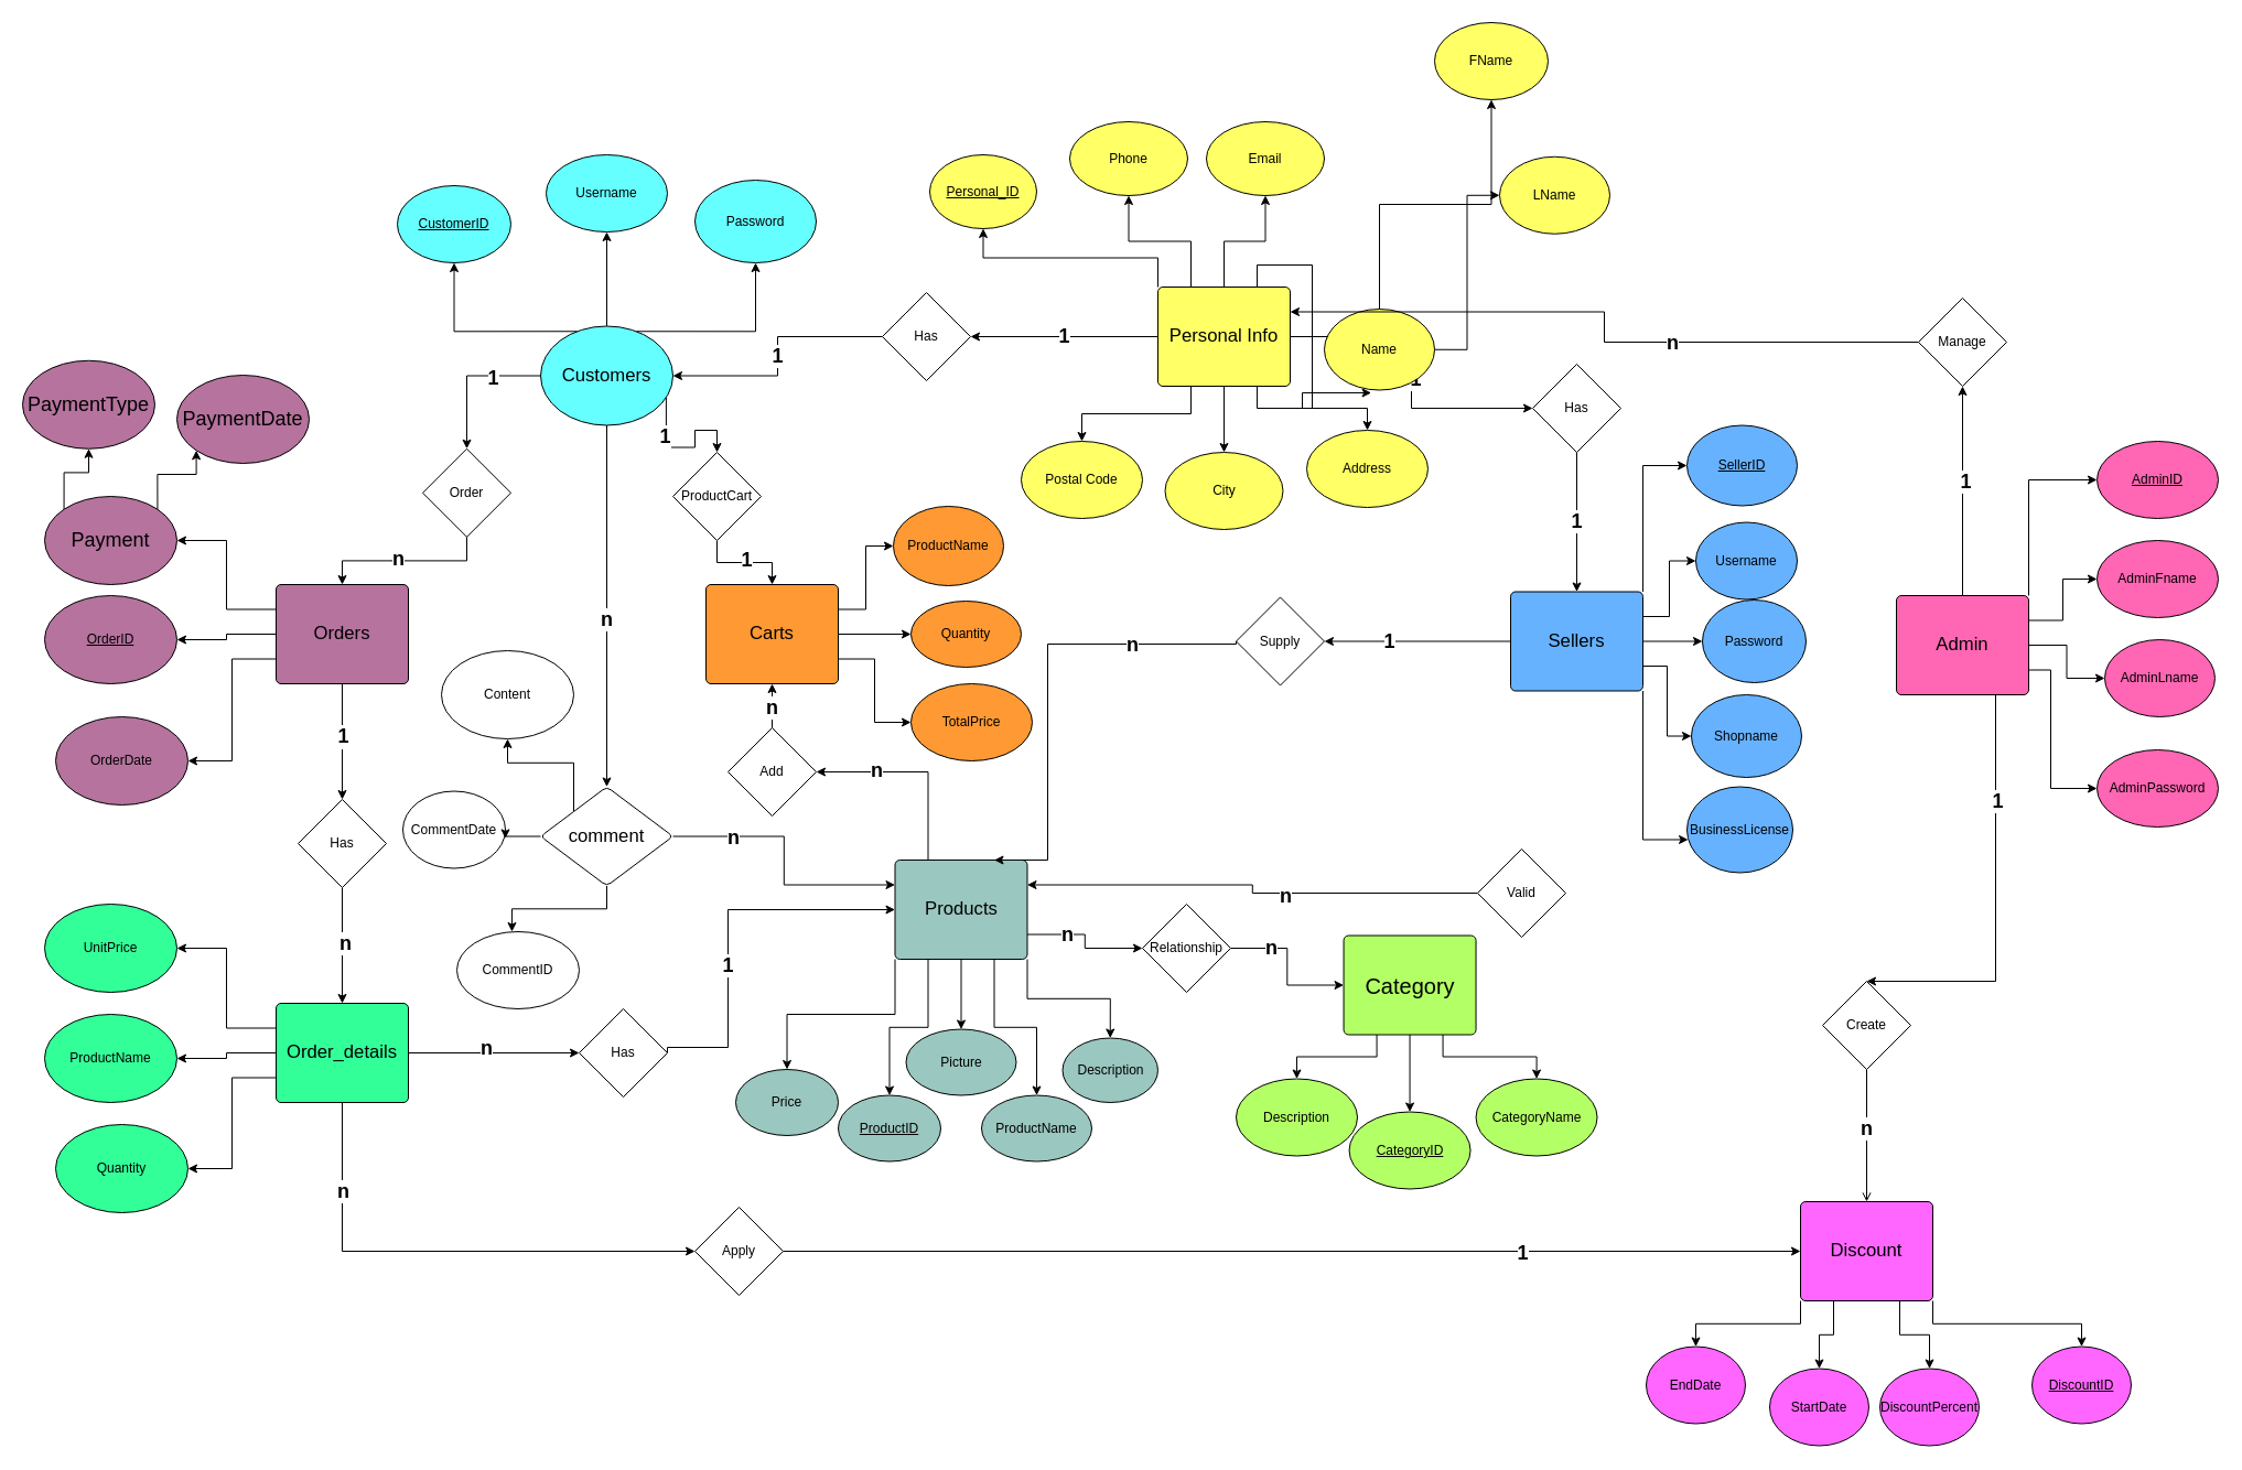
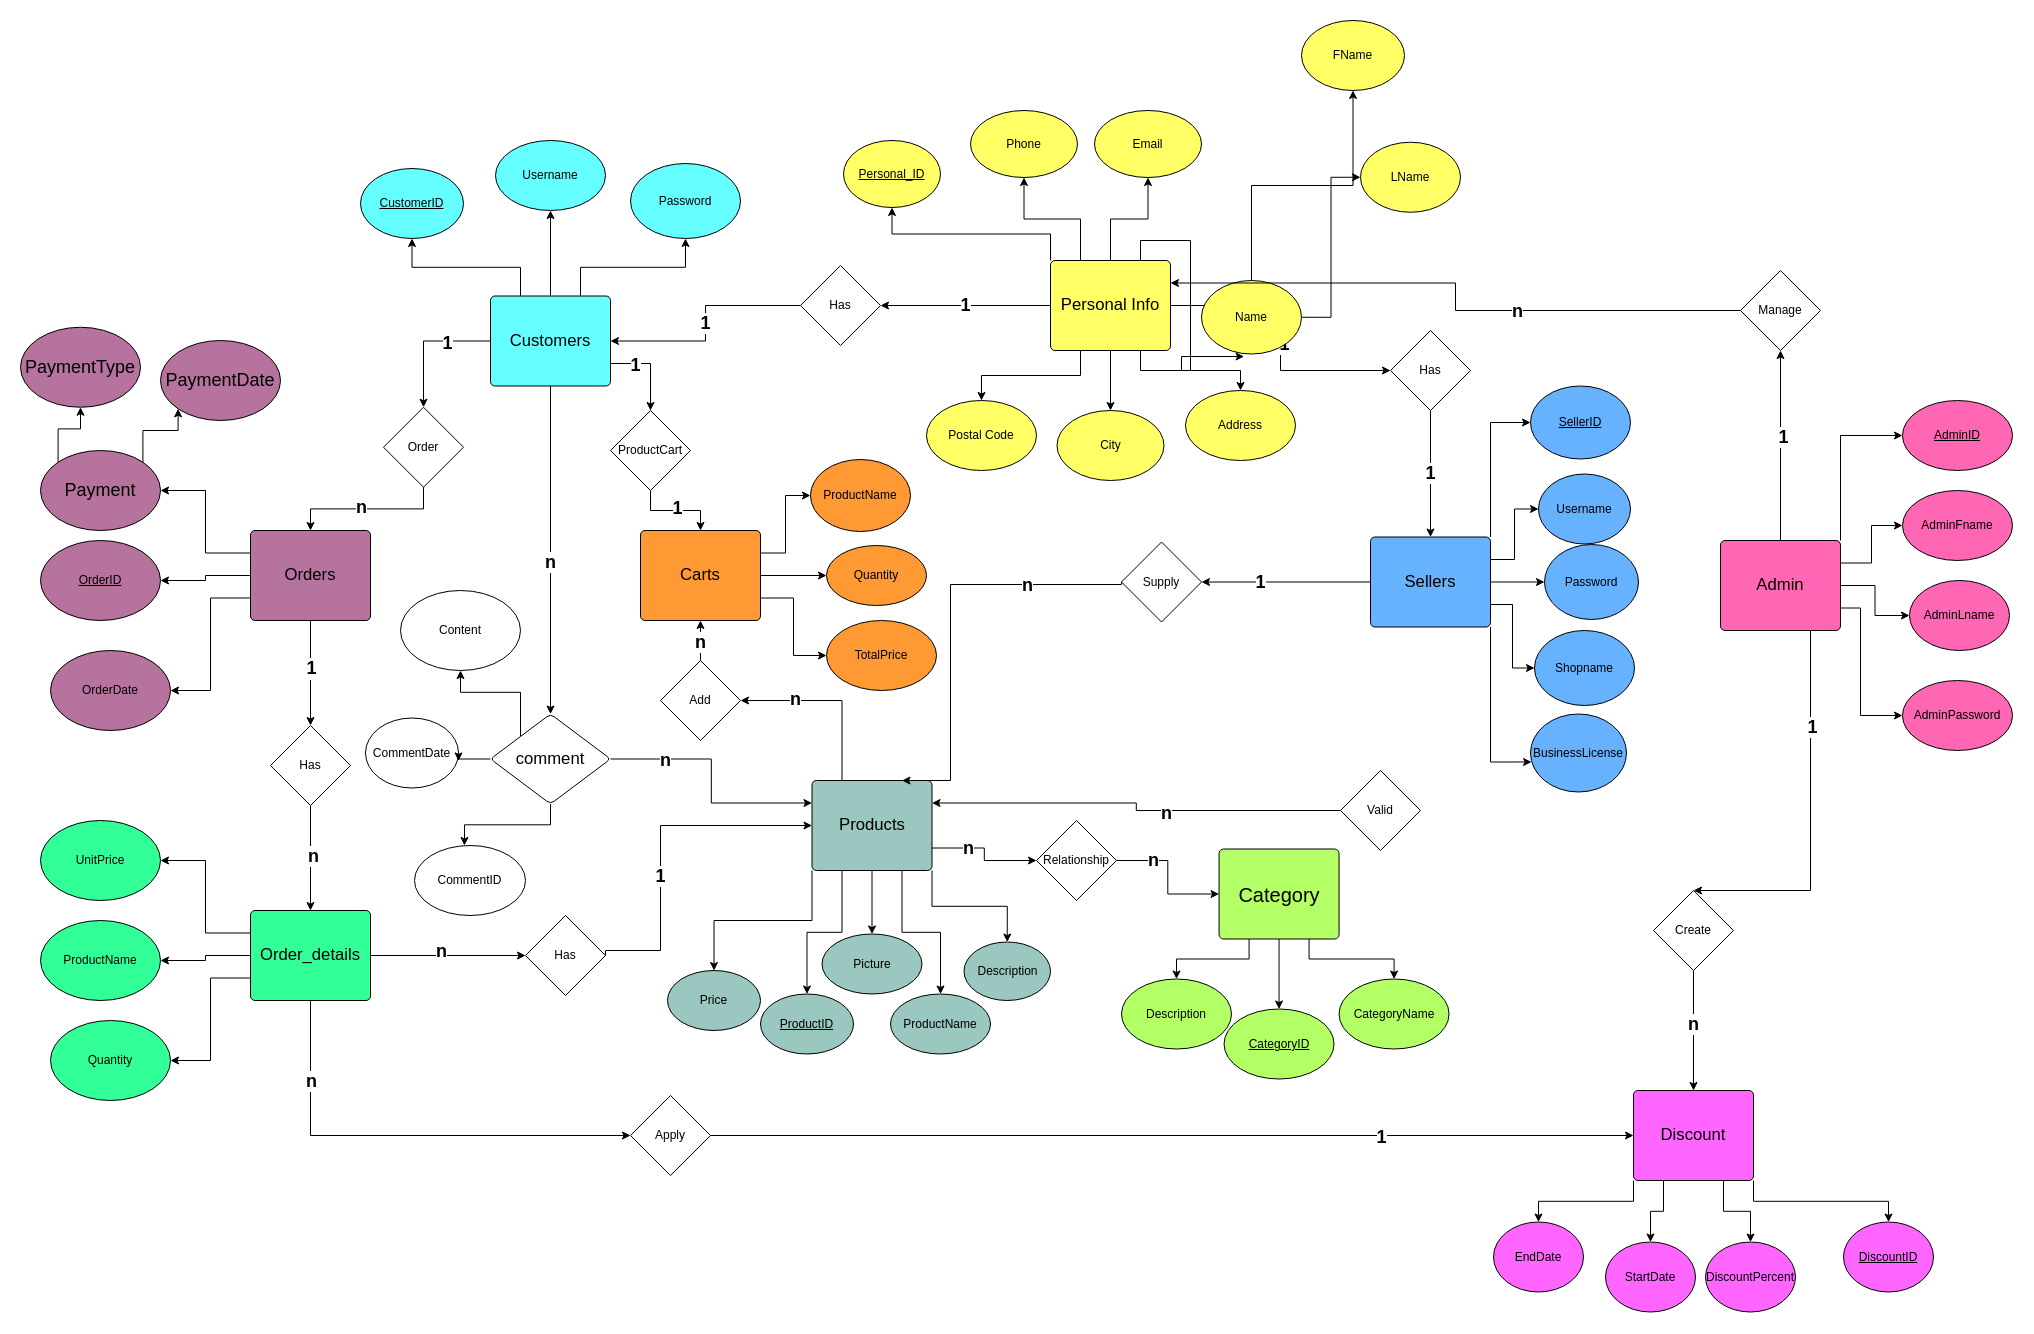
- <mxCell id="46" value="Customers" style="ellipse;html=1;overflow=block;blockSpacing=1;whiteSpace=wrap;fontSize=16.7;spacing=9;absoluteArcSize=1;arcSize=9;strokeWidth=NaN;lucidId=O1Wx00iIs8_n;fillColor=#66FFFF;" parent="1" vertex="1"><mxGeometry x="490" y="295.5" width="120" height="90" as="geometry" /></mxCell>
+ <mxCell id="46" value="Customers" style="html=1;overflow=block;blockSpacing=1;whiteSpace=wrap;fontSize=16.7;spacing=9;rounded=1;absoluteArcSize=1;arcSize=9;strokeWidth=NaN;lucidId=O1Wx00iIs8_n;fillColor=#66FFFF;" parent="1" vertex="1"><mxGeometry x="490" y="295.5" width="120" height="90" as="geometry" /></mxCell>
- <mxCell id="167" style="edgeStyle=orthogonalEdgeStyle;rounded=0;orthogonalLoop=1;jettySize=auto;html=1;exitX=0.5;exitY=1;exitDx=0;exitDy=0;entryX=0.5;entryY=0;entryDx=0;entryDy=0;endArrow=open;" parent="1" source="169" target="100" edge="1"><mxGeometry relative="1" as="geometry" /></mxCell>
+ <mxCell id="167" style="edgeStyle=orthogonalEdgeStyle;rounded=0;orthogonalLoop=1;jettySize=auto;html=1;exitX=0.5;exitY=1;exitDx=0;exitDy=0;entryX=0.5;entryY=0;entryDx=0;entryDy=0;" parent="1" source="169" target="100" edge="1"><mxGeometry relative="1" as="geometry" /></mxCell>
